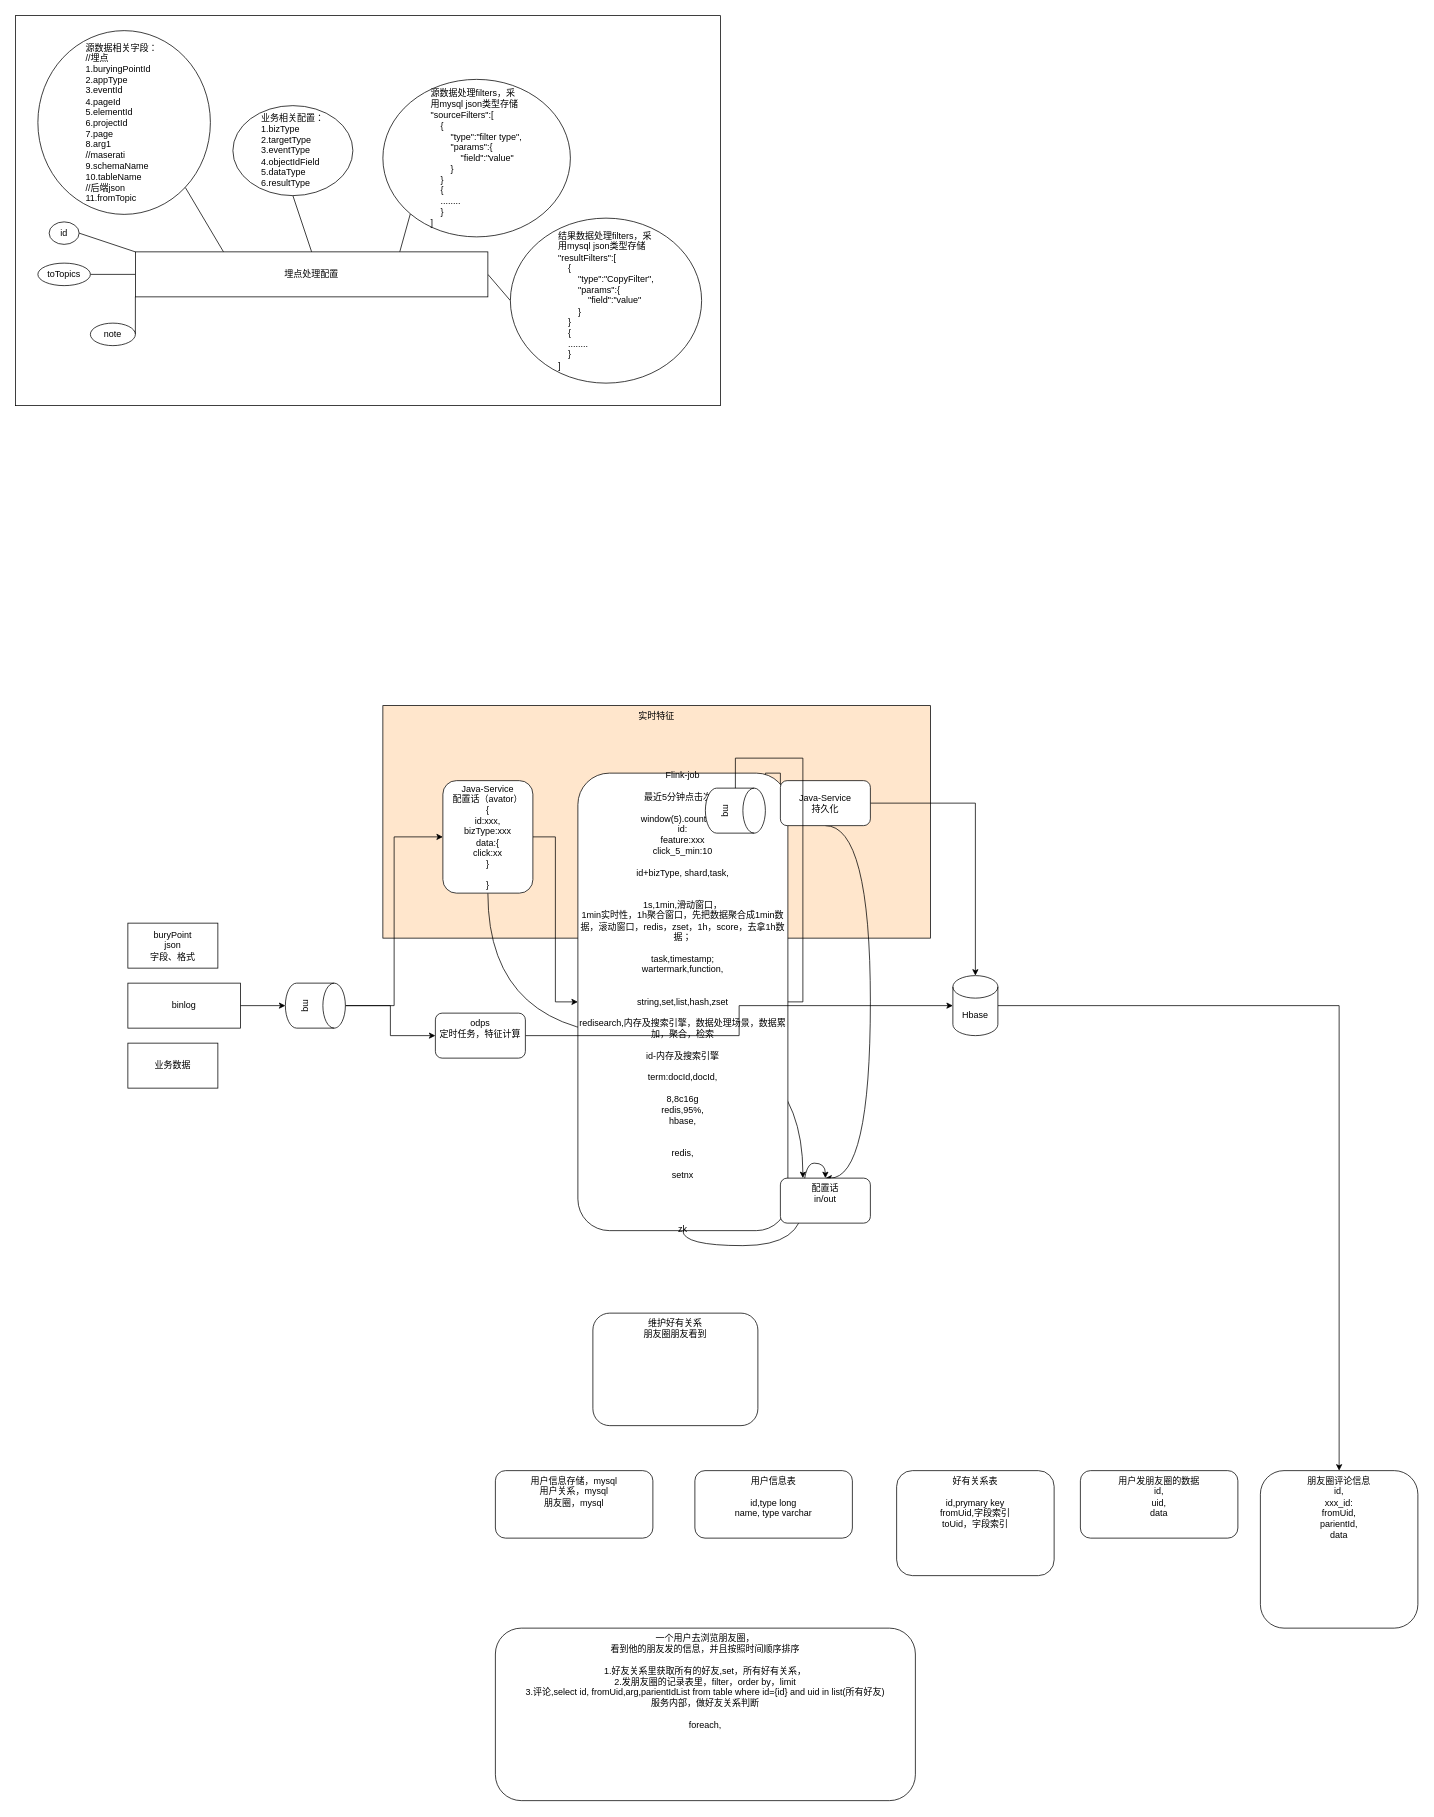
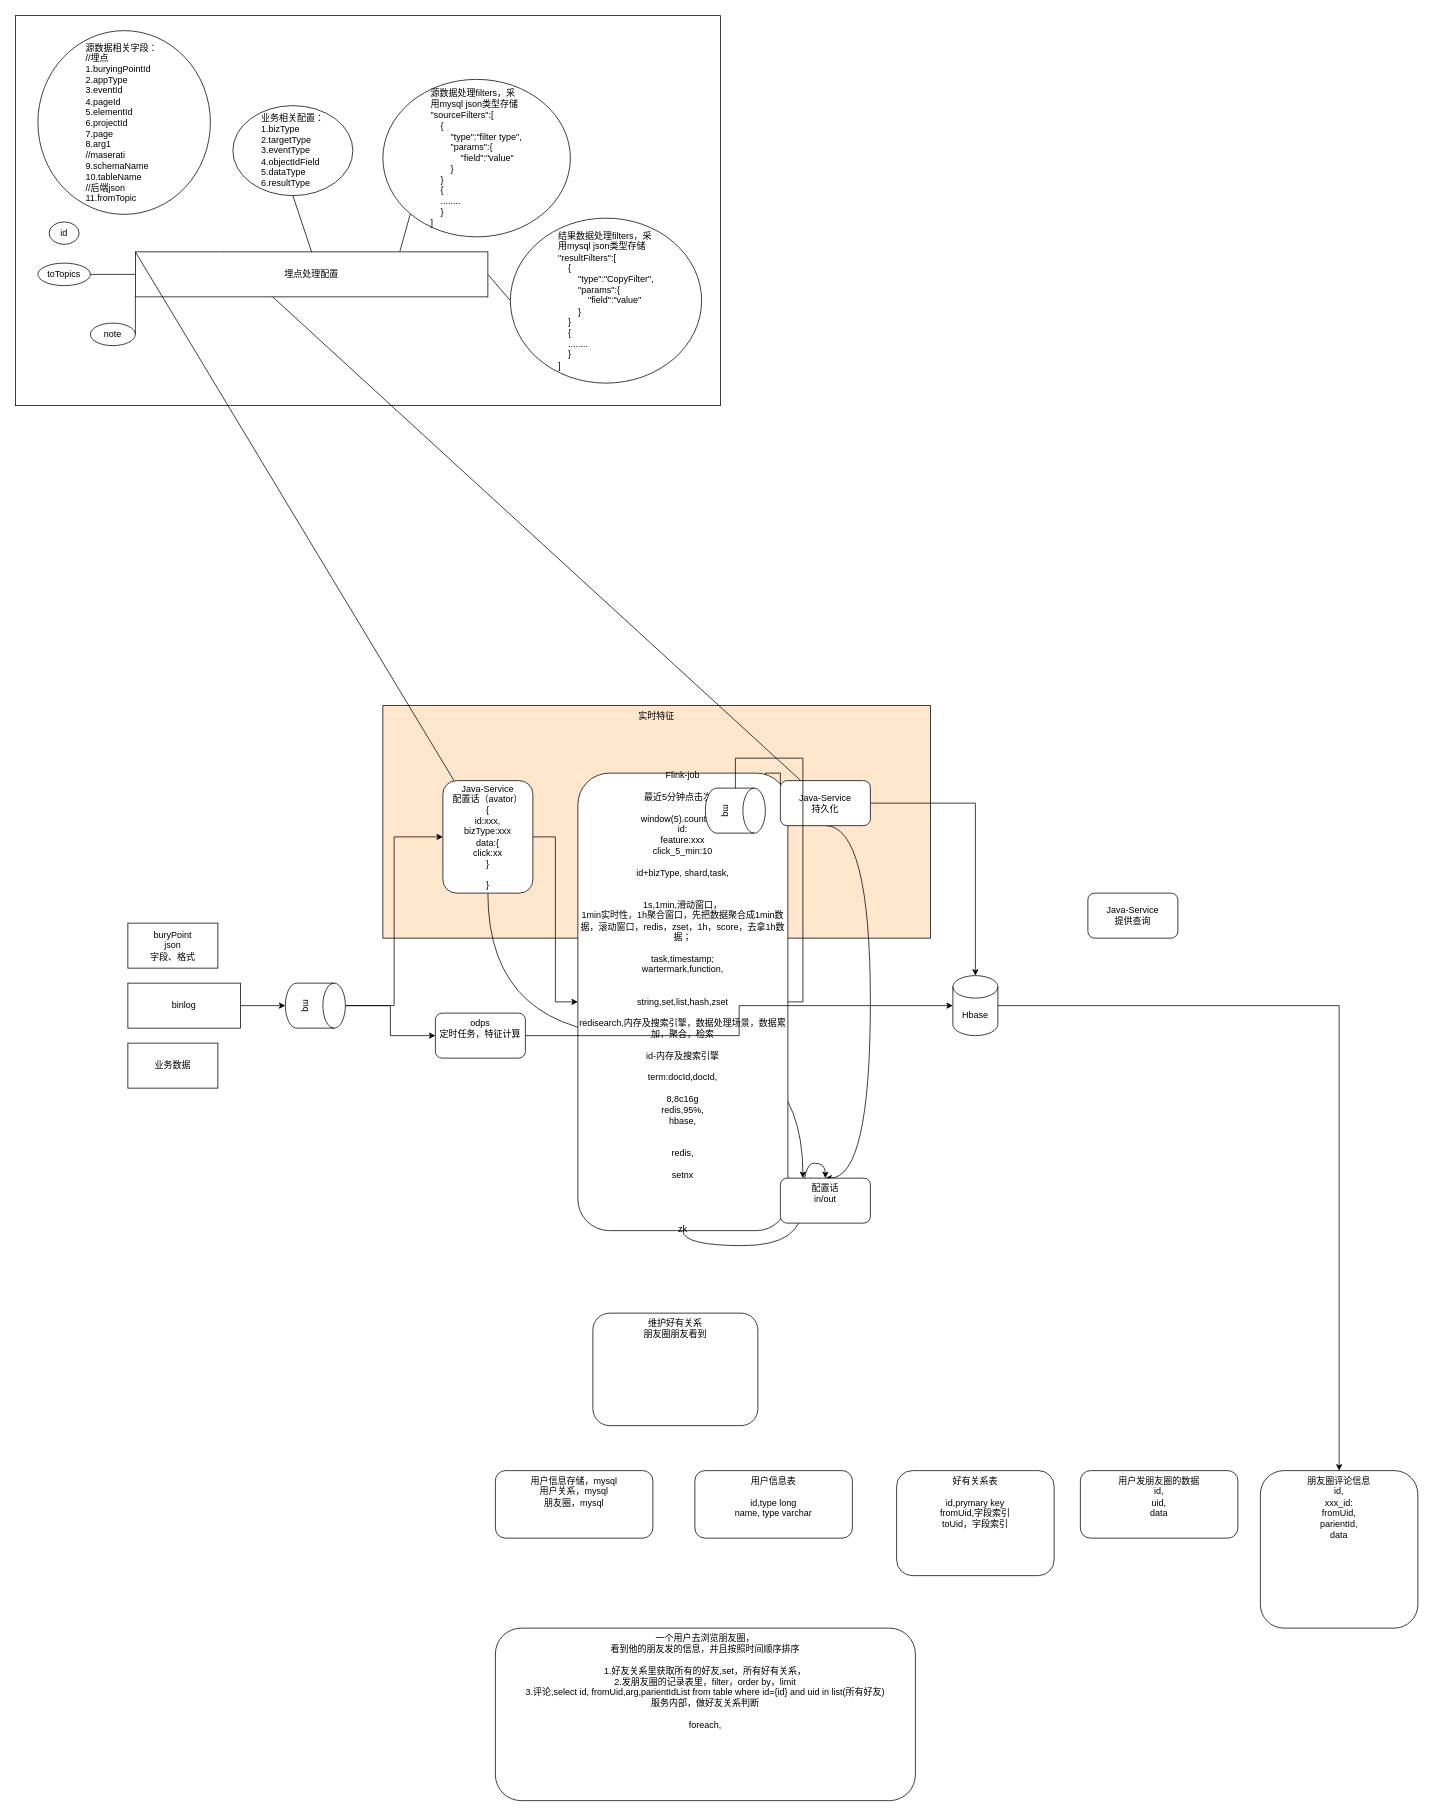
- <mxCell id="5" style="edgeStyle=none;rounded=0;orthogonalLoop=1;jettySize=auto;html=1;exitX=0.25;exitY=0;exitDx=0;exitDy=0;entryX=1;entryY=1;entryDx=0;entryDy=0;endArrow=none;endFill=0;" parent="1" source="10" target="12" edge="1"><mxGeometry relative="1" as="geometry" /></mxCell>
+ <mxCell id="5" style="edgeStyle=none;rounded=0;orthogonalLoop=1;jettySize=auto;html=1;exitX=0.25;exitY=0;exitDx=0;exitDy=0;endArrow=none;endFill=0;" parent="1" source="10" target="34" edge="1"><mxGeometry relative="1" as="geometry" /></mxCell>
- <mxCell id="15" value="" style="endArrow=none;html=1;entryX=1;entryY=0.5;entryDx=0;entryDy=0;exitX=0;exitY=0;exitDx=0;exitDy=0;" parent="1" source="10" target="11" edge="1"><mxGeometry width="50" height="50" relative="1" as="geometry"><mxPoint x="570" y="460" as="sourcePoint" /><mxPoint x="620" y="410" as="targetPoint" /></mxGeometry></mxCell>
+ <mxCell id="15" value="" style="endArrow=none;html=1;exitX=0;exitY=0;exitDx=0;exitDy=0;" parent="1" source="10" target="28" edge="1"><mxGeometry width="50" height="50" relative="1" as="geometry"><mxPoint x="570" y="460" as="sourcePoint" /><mxPoint x="620" y="410" as="targetPoint" /></mxGeometry></mxCell>
+ <mxCell id="41" value="Java-Service&lt;br&gt;提供查询" style="rounded=1;whiteSpace=wrap;html=1;" vertex="1" parent="1"><mxGeometry x="1450" y="1190" width="120" height="60" as="geometry" /></mxCell>
